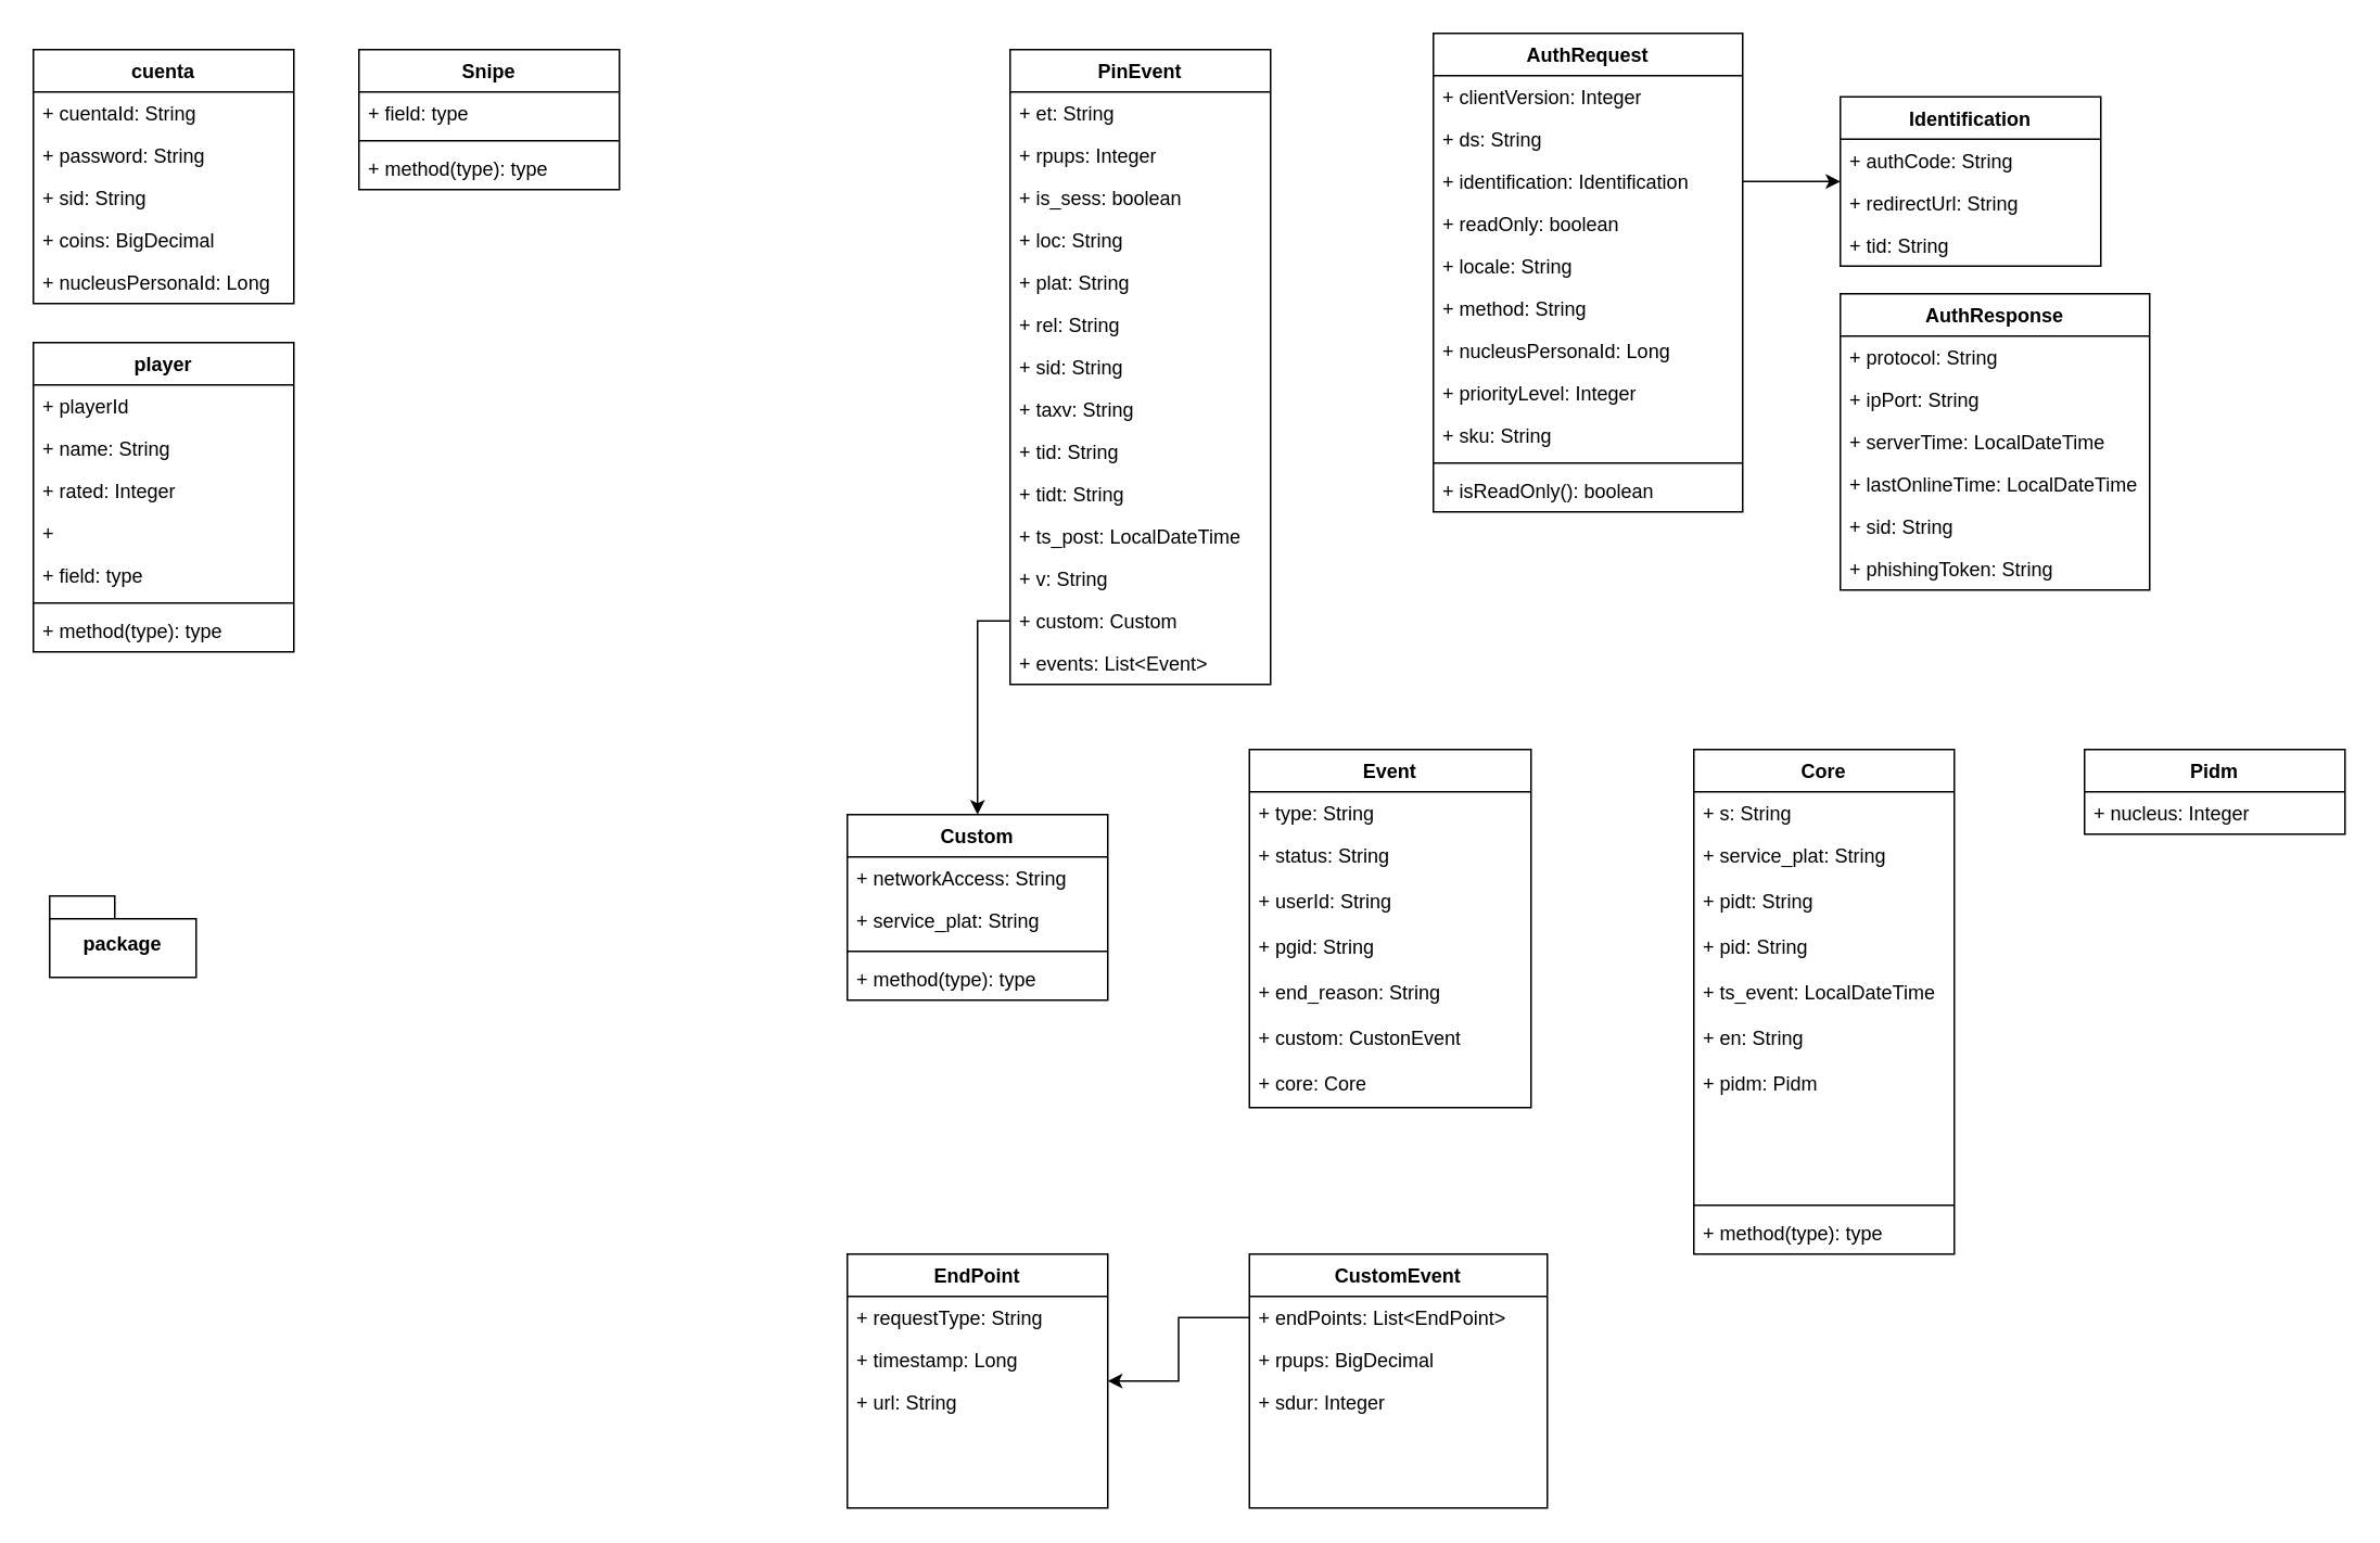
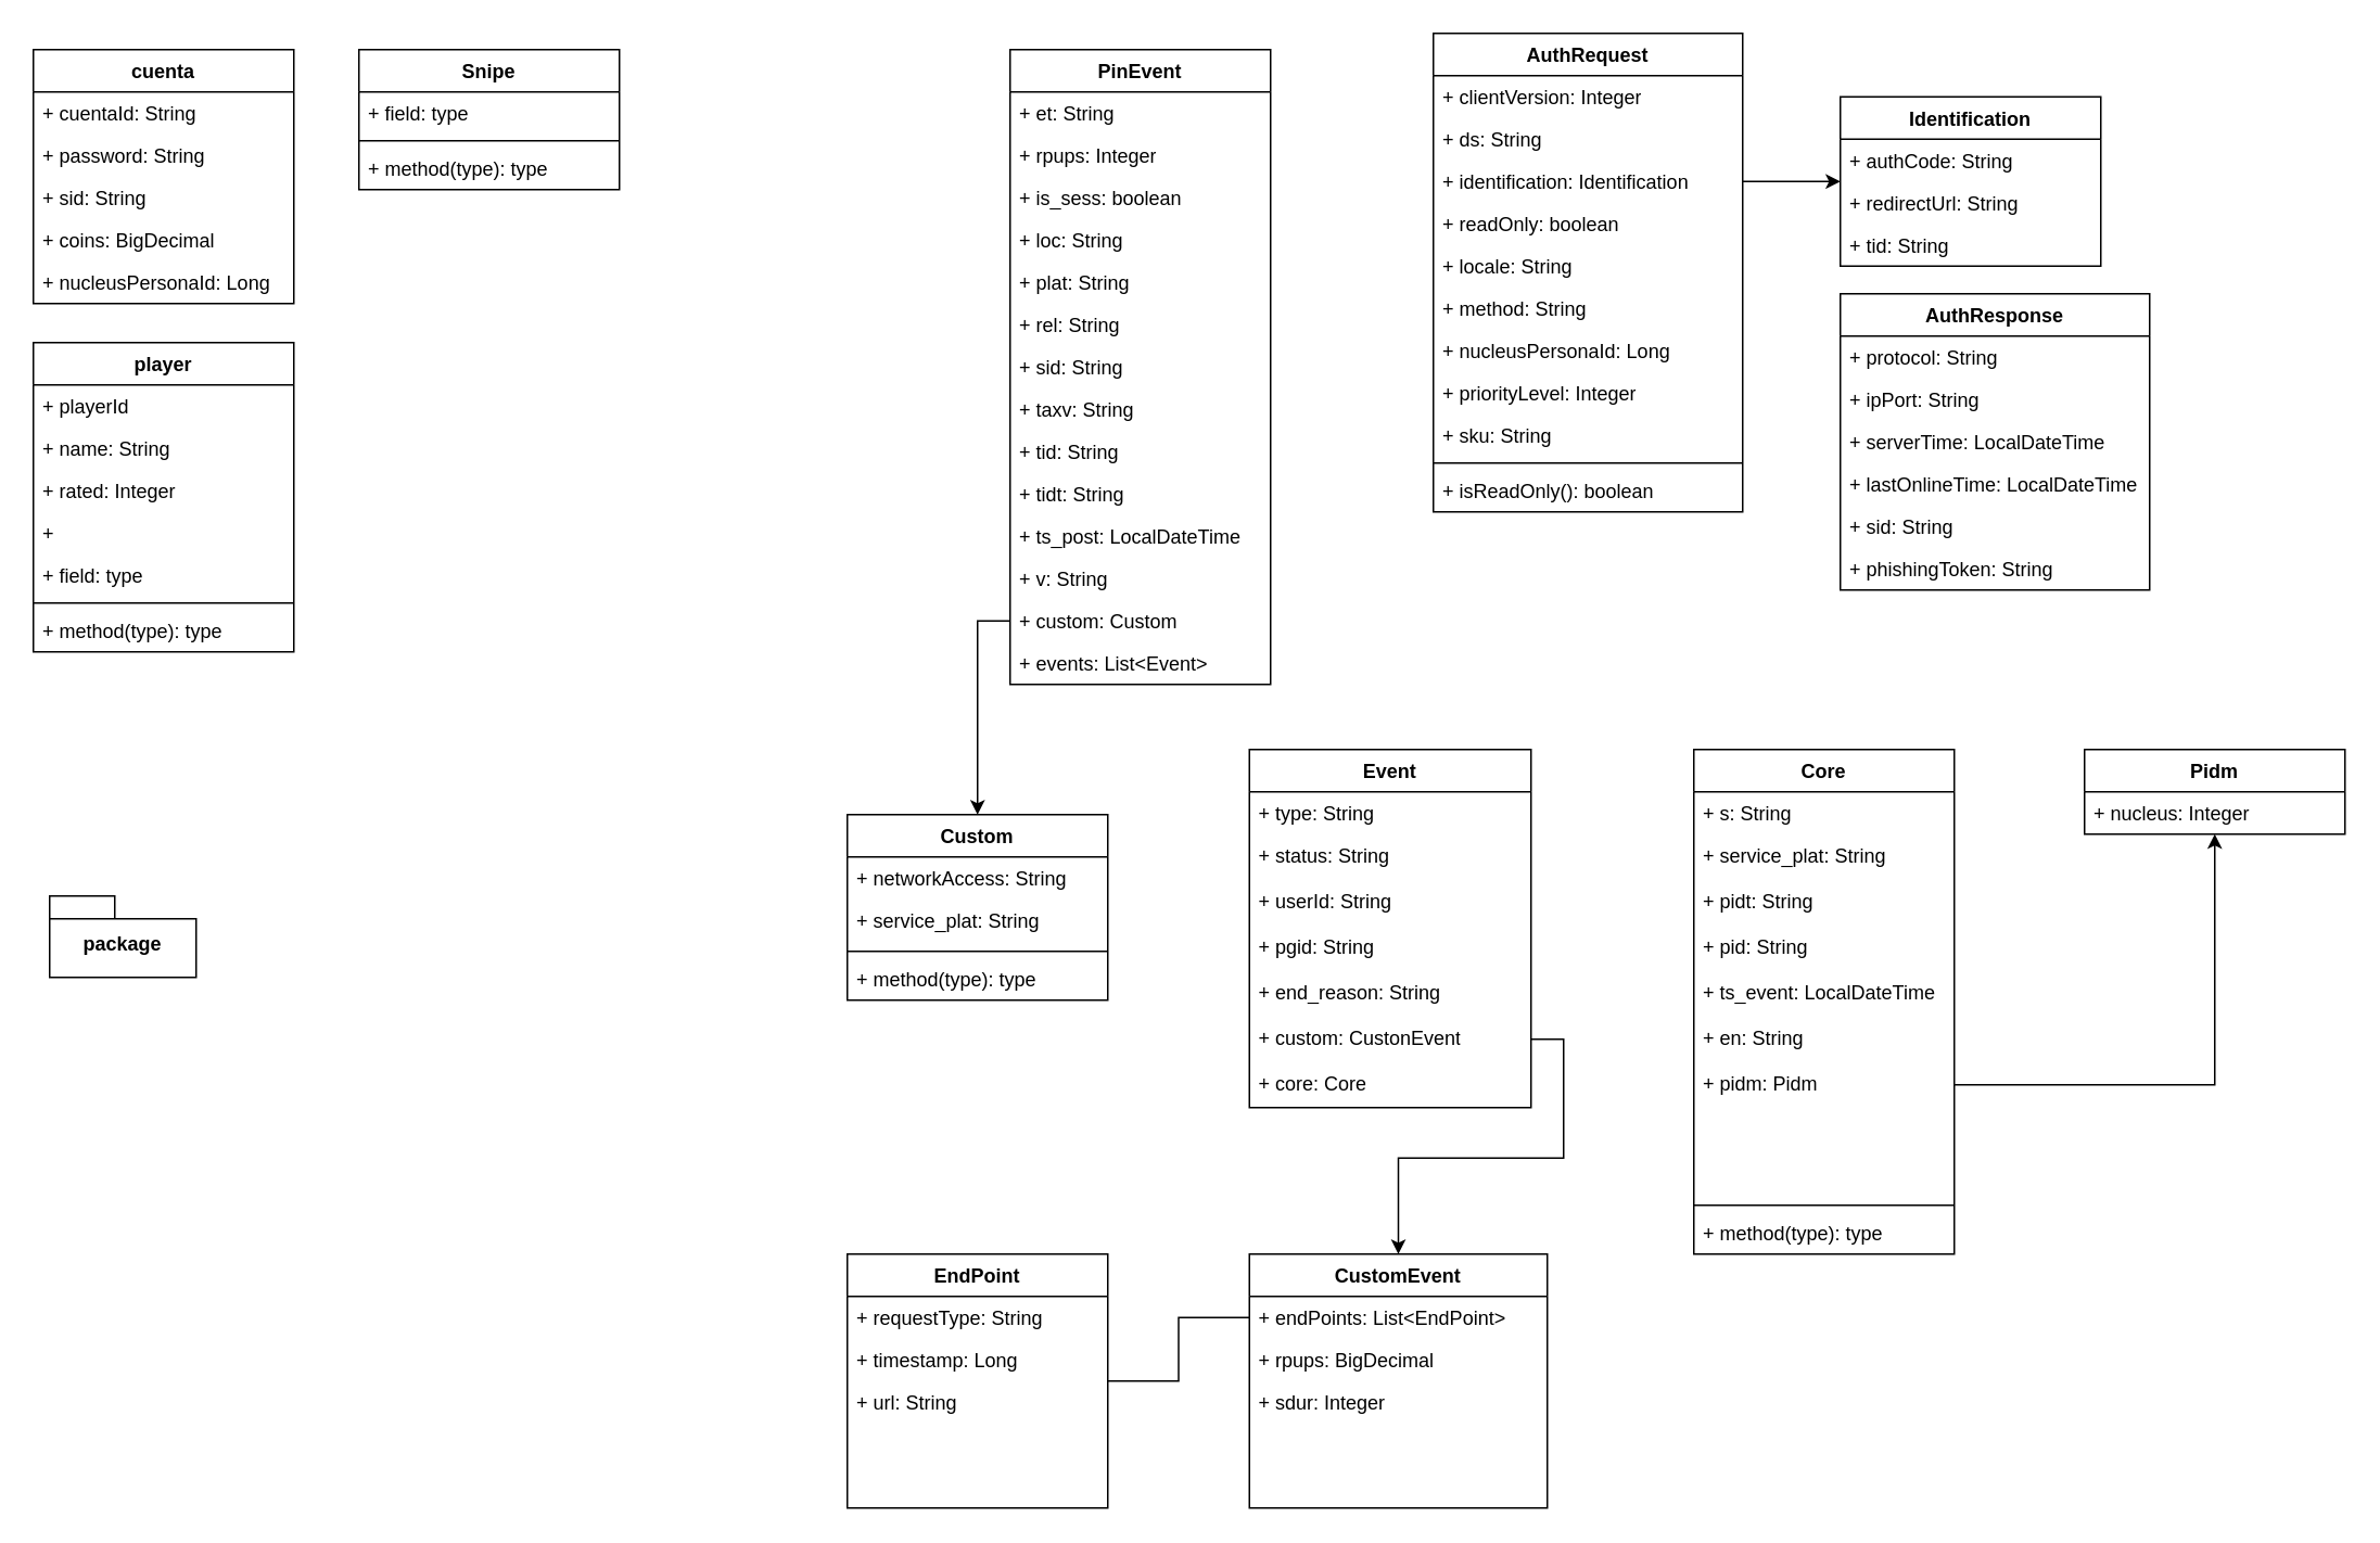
+ <mxCell id="88" style="edgeStyle=orthogonalEdgeStyle;rounded=0;orthogonalLoop=1;jettySize=auto;html=1;" parent="1" source="81" target="86" edge="1"><mxGeometry relative="1" as="geometry" /></mxCell>
+ <mxCell id="95" style="edgeStyle=orthogonalEdgeStyle;rounded=0;orthogonalLoop=1;jettySize=auto;html=1;" parent="1" source="72" target="89" edge="1"><mxGeometry relative="1" as="geometry" /></mxCell>
- <mxCell id="102" style="edgeStyle=orthogonalEdgeStyle;rounded=0;orthogonalLoop=1;jettySize=auto;html=1;" parent="1" source="90" target="96" edge="1"><mxGeometry relative="1" as="geometry" /></mxCell>
+ <mxCell id="102" style="edgeStyle=orthogonalEdgeStyle;rounded=0;orthogonalLoop=1;jettySize=auto;html=1;endArrow=none;" parent="1" source="90" target="96" edge="1"><mxGeometry relative="1" as="geometry" /></mxCell>
